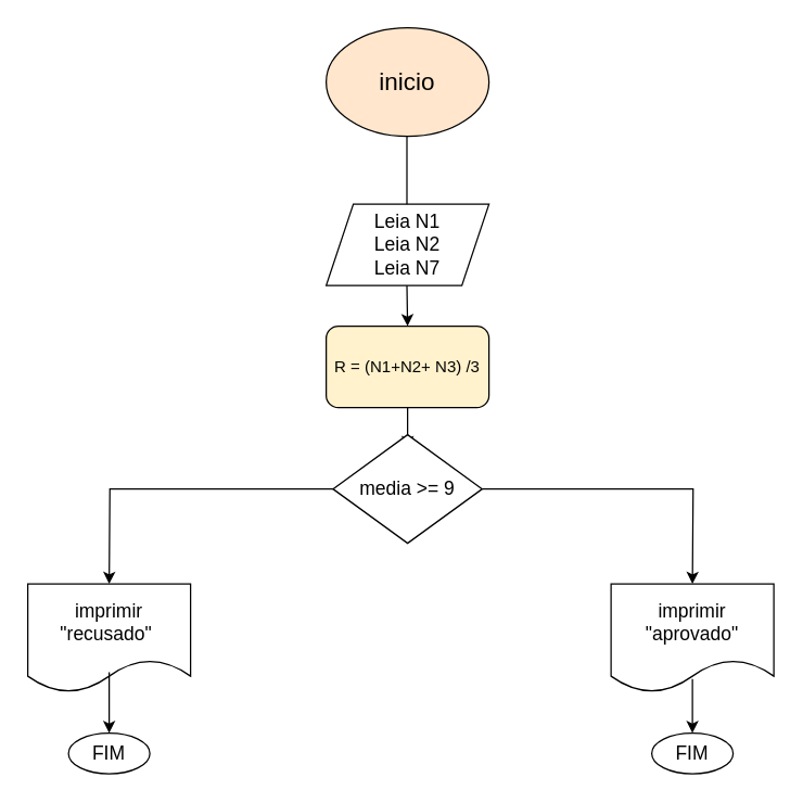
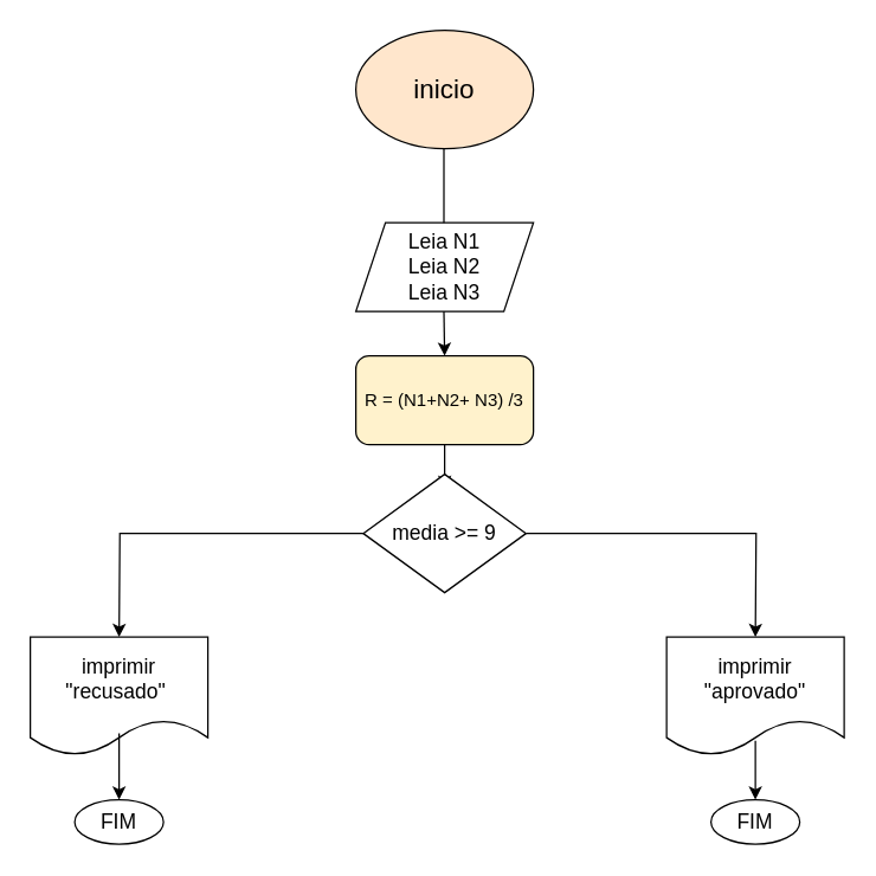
- <mxCell id="3" value="&lt;font style=&quot;font-size: 14px;&quot;&gt;&lt;font style=&quot;&quot;&gt;Leia N1&lt;br&gt;&lt;/font&gt;&lt;font style=&quot;&quot;&gt;Leia N2&lt;br&gt;Leia N7&lt;br&gt;&lt;/font&gt;&lt;/font&gt;" style="shape=parallelogram;perimeter=parallelogramPerimeter;whiteSpace=wrap;html=1;fixedSize=1;" vertex="1" parent="1"><mxGeometry x="240" y="150" width="120" height="60" as="geometry" /></mxCell>
+ <mxCell id="3" value="&lt;font style=&quot;font-size: 14px;&quot;&gt;&lt;font style=&quot;&quot;&gt;Leia N1&lt;br&gt;&lt;/font&gt;&lt;font style=&quot;&quot;&gt;Leia N2&lt;br&gt;Leia N3&lt;br&gt;&lt;/font&gt;&lt;/font&gt;" style="shape=parallelogram;perimeter=parallelogramPerimeter;whiteSpace=wrap;html=1;fixedSize=1;" vertex="1" parent="1"><mxGeometry x="240" y="150" width="120" height="60" as="geometry" /></mxCell>
